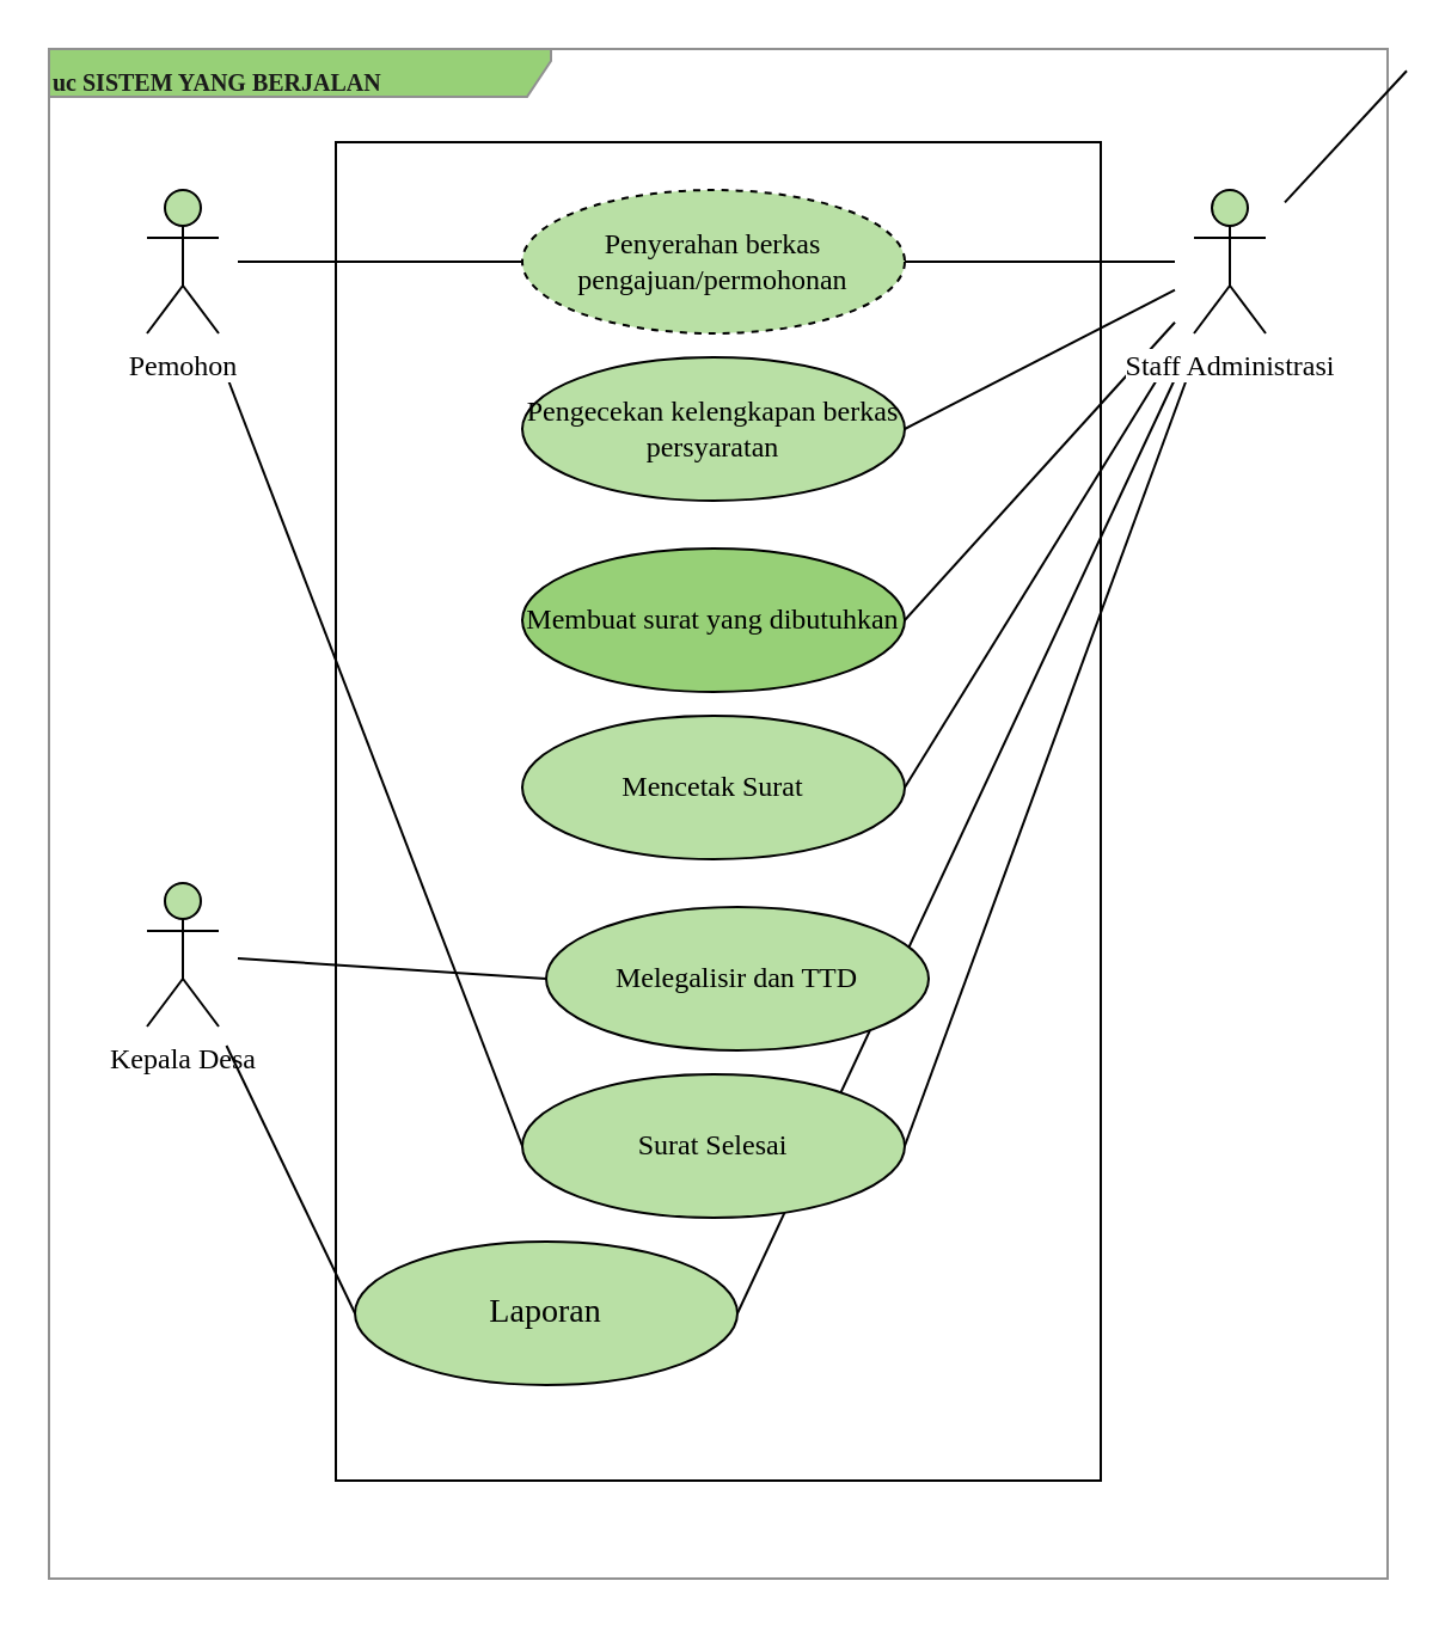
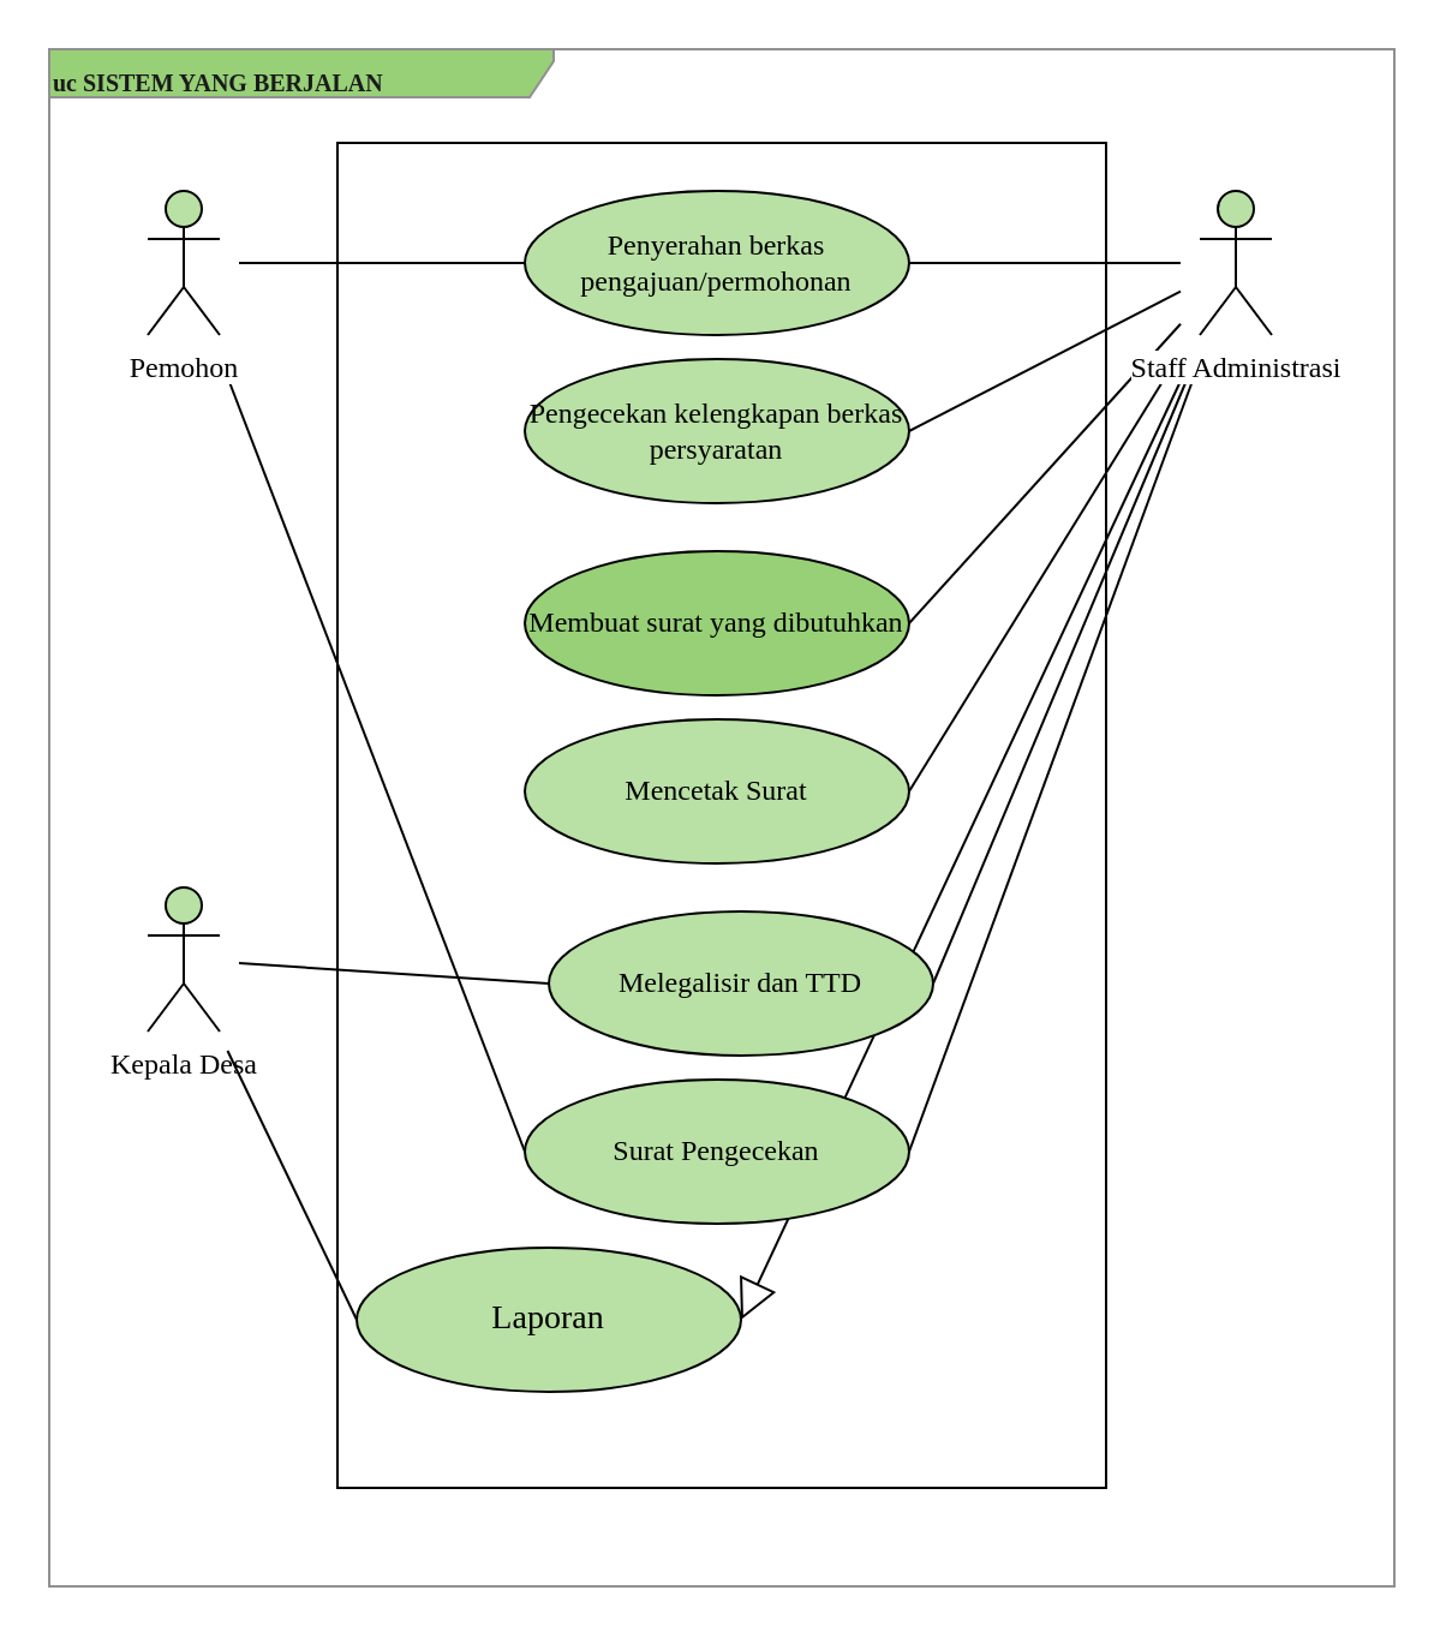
- <mxCell id="22" style="edgeStyle=none;curved=1;rounded=0;hachureGap=4;orthogonalLoop=1;jettySize=auto;html=1;fontFamily=Times New Roman;fontSize=12;endArrow=none;endFill=0;startSize=14;endSize=14;sourcePerimeterSpacing=8;targetPerimeterSpacing=8;" edge="1" parent="1" source="24" target="2"><mxGeometry relative="1" as="geometry" /></mxCell>
+ <mxCell id="22" style="edgeStyle=none;curved=1;rounded=0;hachureGap=4;orthogonalLoop=1;jettySize=auto;html=1;entryX=1;entryY=0.5;entryDx=0;entryDy=0;fontFamily=Times New Roman;fontSize=12;endArrow=none;endFill=0;startSize=14;endSize=14;sourcePerimeterSpacing=8;targetPerimeterSpacing=8;" edge="1" parent="1" source="24" target="19"><mxGeometry relative="1" as="geometry" /></mxCell>
- <mxCell id="15" value="Penyerahan berkas pengajuan/permohonan" style="ellipse;whiteSpace=wrap;html=1;hachureGap=4;fontFamily=Times New Roman;fontSize=12;fillColor=#B9E0A5;dashed=1;" vertex="1" parent="1"><mxGeometry x="218" y="79" width="160" height="60" as="geometry" /></mxCell>
+ <mxCell id="15" value="Penyerahan berkas pengajuan/permohonan" style="ellipse;whiteSpace=wrap;html=1;hachureGap=4;fontFamily=Times New Roman;fontSize=12;fillColor=#B9E0A5;" vertex="1" parent="1"><mxGeometry x="218" y="79" width="160" height="60" as="geometry" /></mxCell>
- <mxCell id="20" value="Surat Selesai" style="ellipse;whiteSpace=wrap;html=1;hachureGap=4;fontFamily=Times New Roman;fontSize=12;fillColor=#B9E0A5;" vertex="1" parent="1"><mxGeometry x="218" y="449" width="160" height="60" as="geometry" /></mxCell>
+ <mxCell id="20" value="Surat Pengecekan" style="ellipse;whiteSpace=wrap;html=1;hachureGap=4;fontFamily=Times New Roman;fontSize=12;fillColor=#B9E0A5;" vertex="1" parent="1"><mxGeometry x="218" y="449" width="160" height="60" as="geometry" /></mxCell>
- <mxCell id="11" style="edgeStyle=none;curved=1;rounded=0;hachureGap=4;orthogonalLoop=1;jettySize=auto;html=1;entryX=1;entryY=0.5;entryDx=0;entryDy=0;fontFamily=Times New Roman;fontSize=14;endArrow=none;endFill=0;startSize=14;endSize=14;sourcePerimeterSpacing=8;targetPerimeterSpacing=8;" edge="1" parent="1" source="24" target="21"><mxGeometry relative="1" as="geometry" /></mxCell>
+ <mxCell id="11" style="edgeStyle=none;curved=1;rounded=0;hachureGap=4;orthogonalLoop=1;jettySize=auto;html=1;entryX=1;entryY=0.5;entryDx=0;entryDy=0;fontFamily=Times New Roman;fontSize=14;endArrow=block;endFill=0;startSize=14;endSize=14;sourcePerimeterSpacing=8;targetPerimeterSpacing=8;" edge="1" parent="1" source="24" target="21"><mxGeometry relative="1" as="geometry" /></mxCell>
